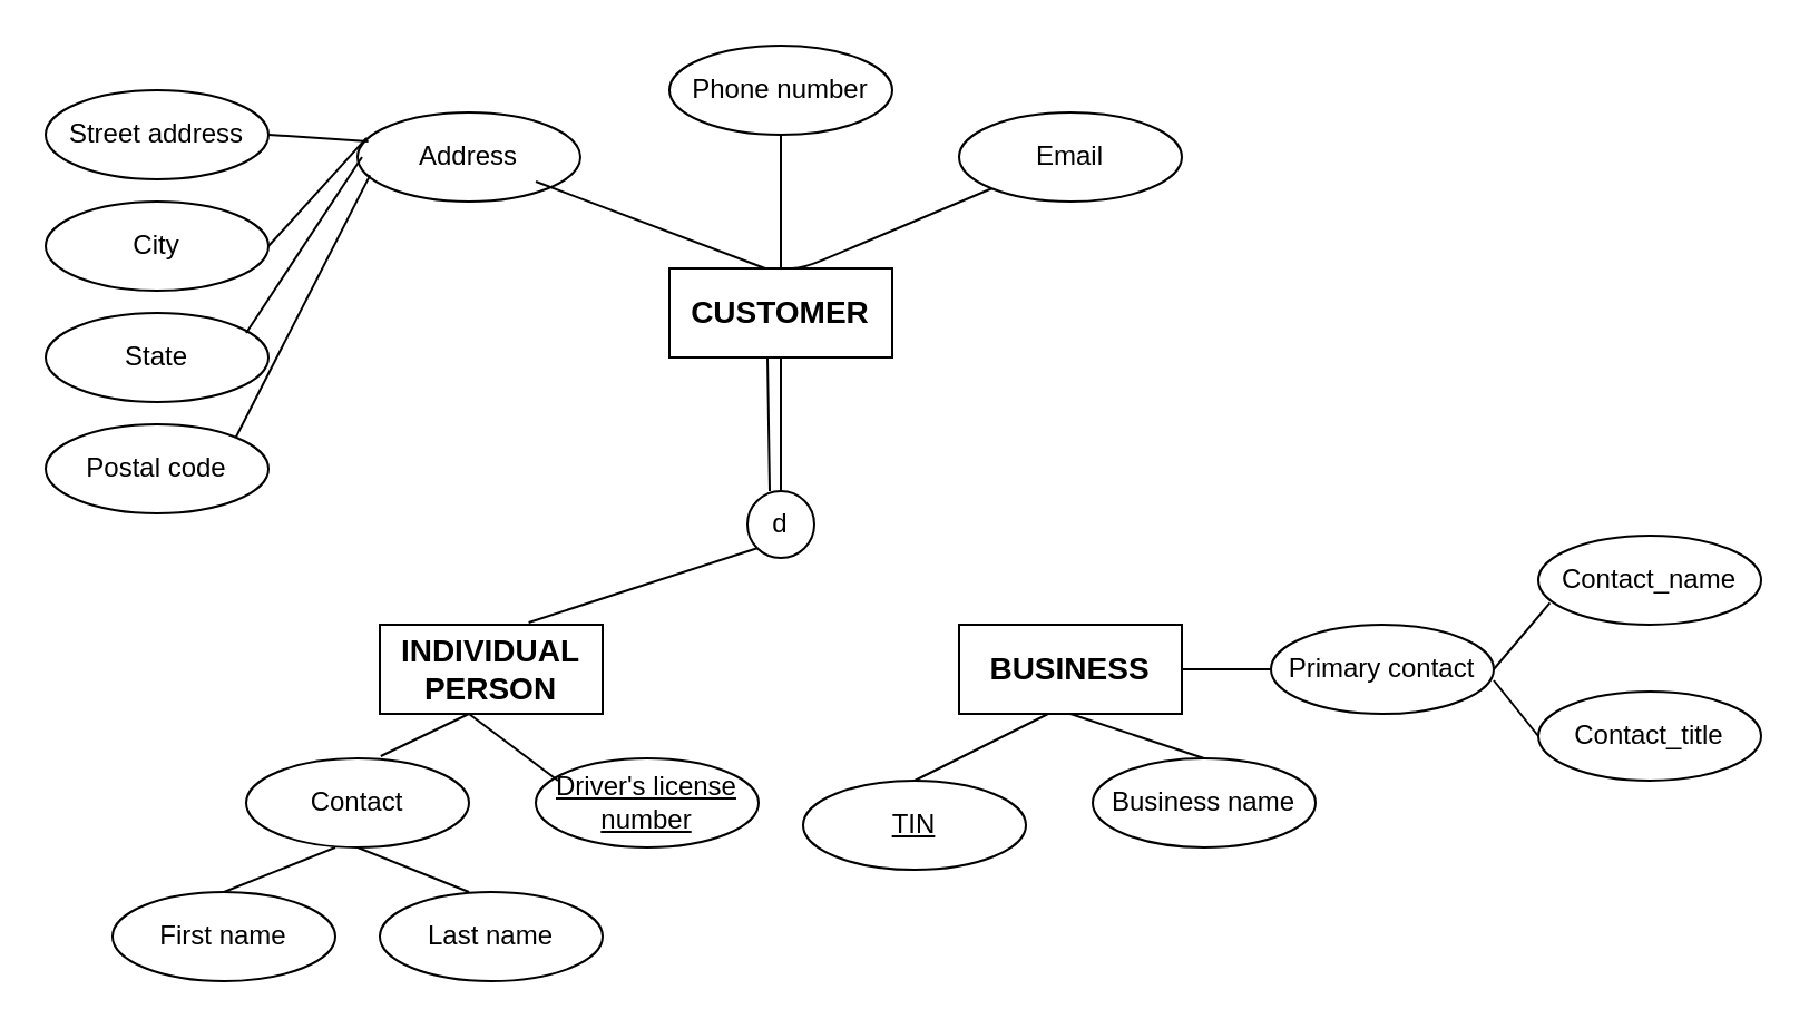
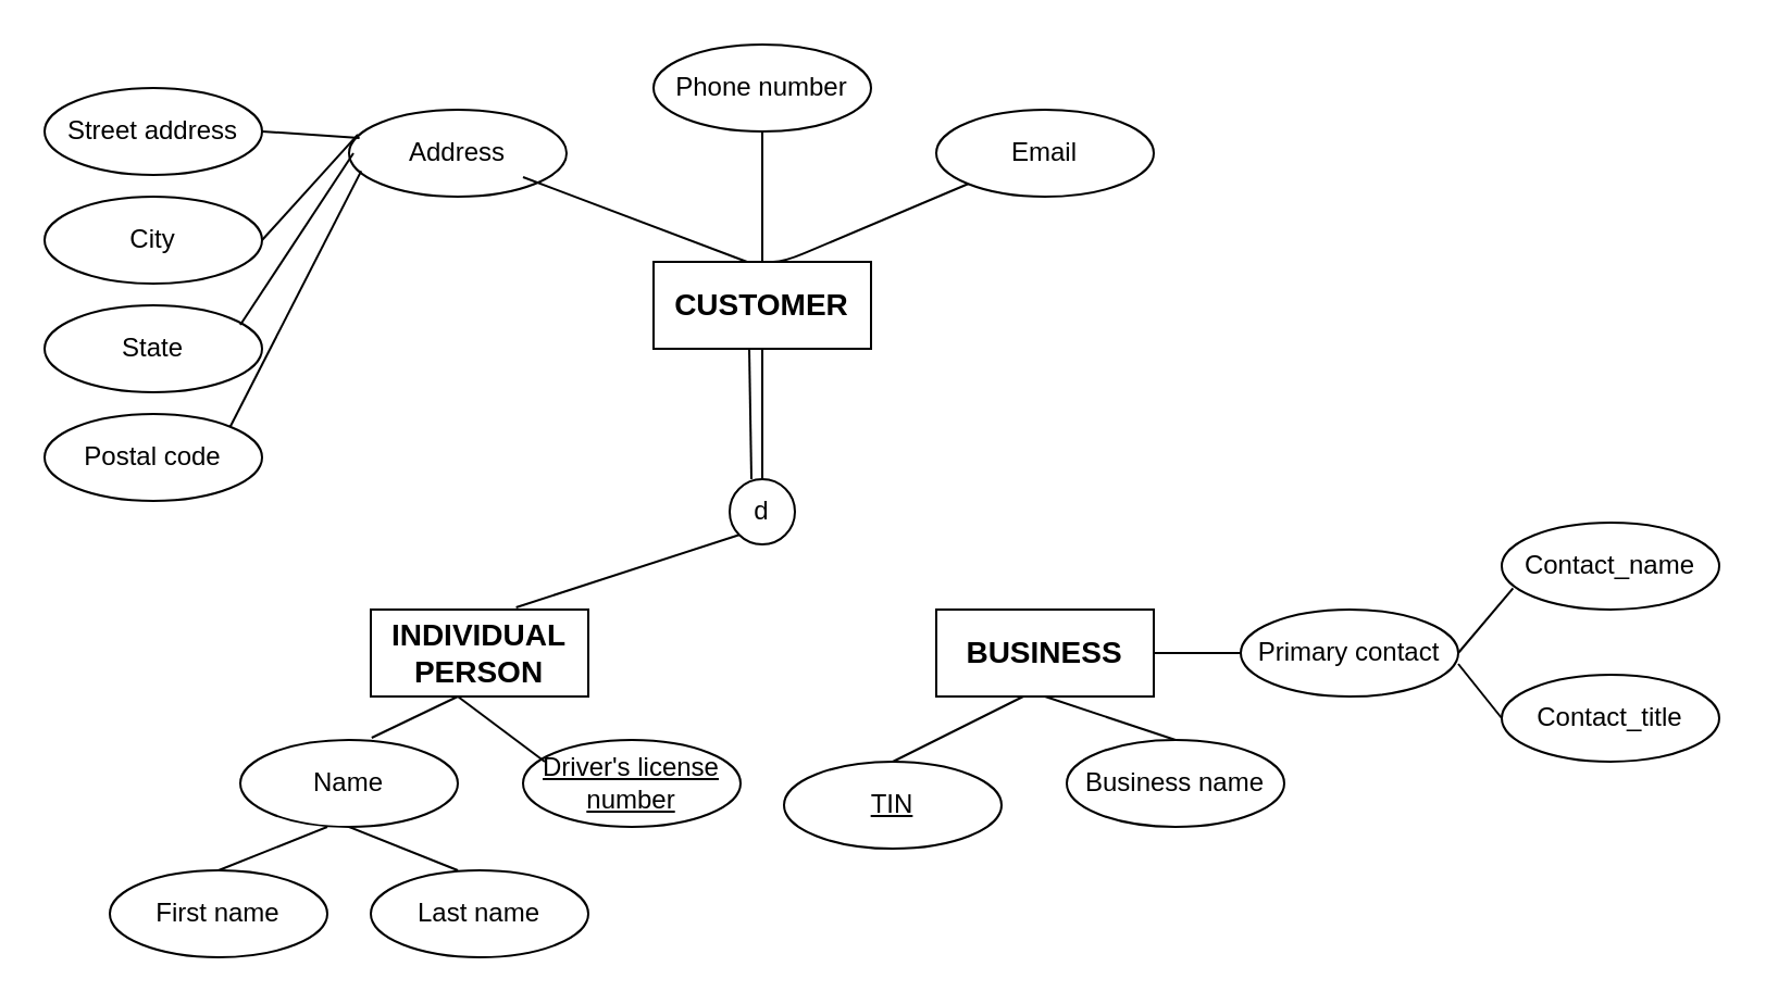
- <mxCell id="18" value="Contact" style="ellipse;whiteSpace=wrap;html=1;align=center;strokeColor=#000000;" parent="1" vertex="1"><mxGeometry x="110" y="340" width="100" height="40" as="geometry" /></mxCell>
+ <mxCell id="18" value="Name" style="ellipse;whiteSpace=wrap;html=1;align=center;strokeColor=#000000;" parent="1" vertex="1"><mxGeometry x="110" y="340" width="100" height="40" as="geometry" /></mxCell>
